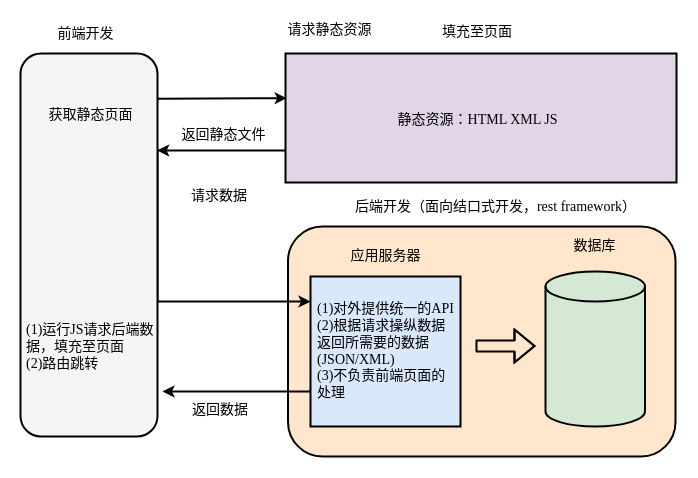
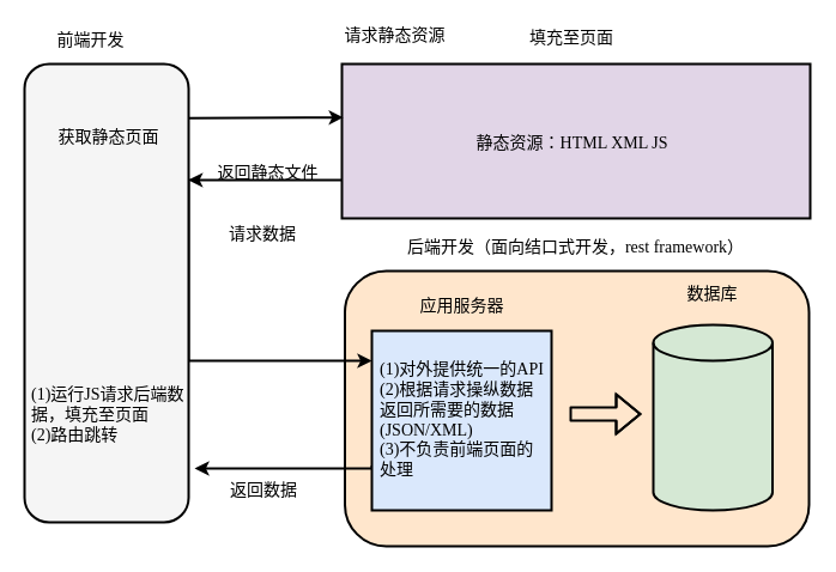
- <mxCell id="5" value="前端开发" style="text;html=1;strokeColor=none;fillColor=none;align=center;verticalAlign=middle;whiteSpace=wrap;rounded=0;strokeWidth=1;fontSize=14;fontFamily=Lucida Console;" vertex="1" parent="1"><mxGeometry x="43" y="24" width="85" height="20" as="geometry" /></mxCell>
+ <mxCell id="5" value="前端开发" style="text;html=1;strokeColor=none;fillColor=none;align=center;verticalAlign=middle;whiteSpace=wrap;rounded=0;strokeWidth=1;fontSize=14;fontFamily=Lucida Console;" vertex="1" parent="1"><mxGeometry x="33" y="24" width="85" height="20" as="geometry" /></mxCell>
- <mxCell id="23" value="返回静态文件" style="text;html=1;strokeColor=none;fillColor=none;align=center;verticalAlign=middle;whiteSpace=wrap;rounded=0;fontFamily=Lucida Console;fontSize=14;fontColor=#000000;" vertex="1" parent="1"><mxGeometry x="172.75" y="125" width="101" height="20" as="geometry" /></mxCell>
+ <mxCell id="23" value="返回静态文件" style="text;html=1;strokeColor=none;fillColor=none;align=center;verticalAlign=middle;whiteSpace=wrap;rounded=0;fontFamily=Lucida Console;fontSize=14;fontColor=#000000;" vertex="1" parent="1"><mxGeometry x="172.75" y="135" width="101" height="20" as="geometry" /></mxCell>
- <mxCell id="13" value="后端开发（面向结口式开发，rest framework）" style="text;html=1;strokeColor=none;fillColor=none;align=center;verticalAlign=middle;whiteSpace=wrap;rounded=0;strokeWidth=1;fontSize=14;fontFamily=Lucida Console;" vertex="1" parent="1"><mxGeometry x="321.88" y="197" width="347.25" height="20" as="geometry" /></mxCell>
+ <mxCell id="13" value="后端开发（面向结口式开发，rest framework）" style="text;html=1;strokeColor=none;fillColor=none;align=center;verticalAlign=middle;whiteSpace=wrap;rounded=0;strokeWidth=1;fontSize=14;fontFamily=Lucida Console;" vertex="1" parent="1"><mxGeometry x="306.88" y="197" width="347.25" height="20" as="geometry" /></mxCell>
